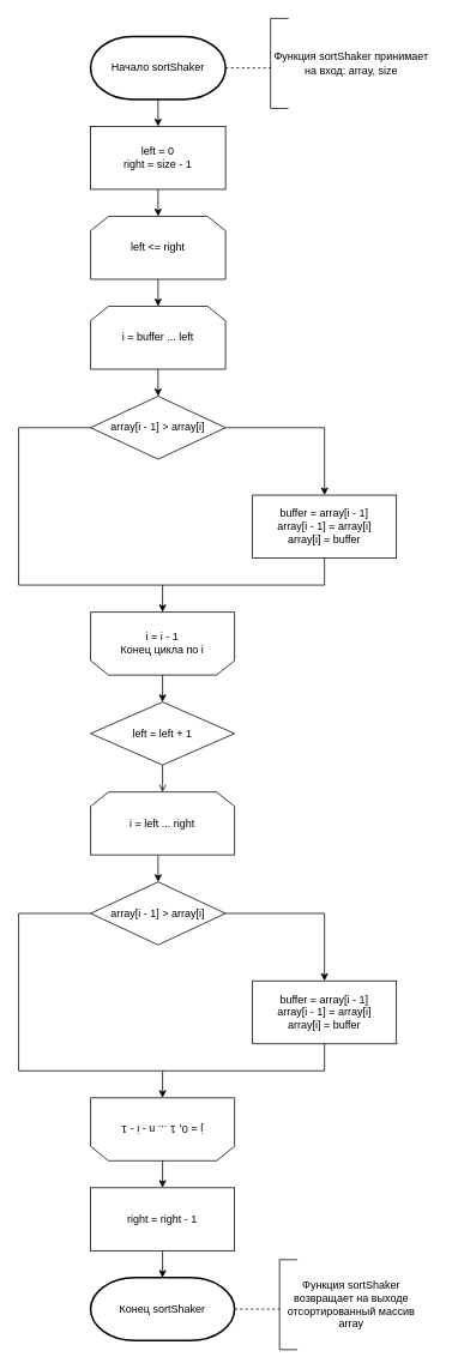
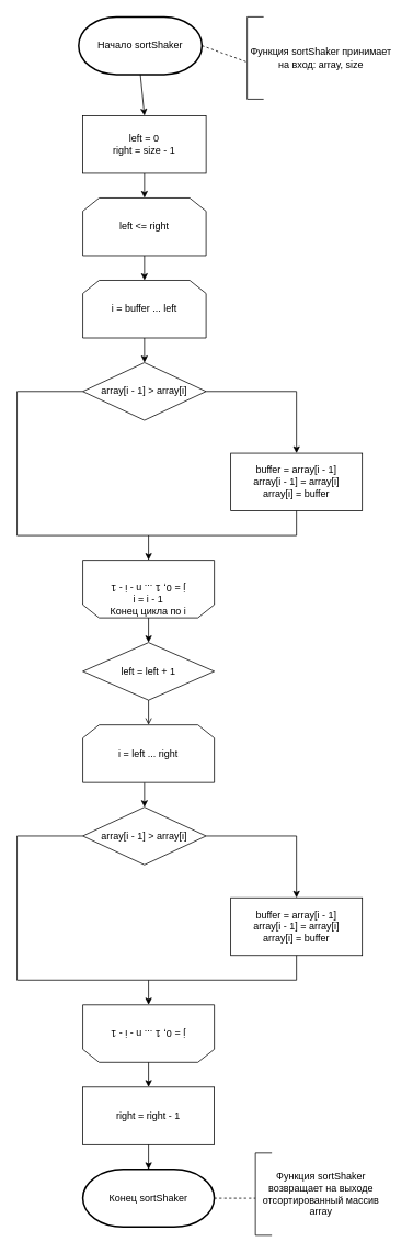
- <mxCell id="2" value="Начало sortShaker" style="strokeWidth=2;html=1;shape=mxgraph.flowchart.terminator;whiteSpace=wrap;" vertex="1" parent="1"><mxGeometry x="100" y="40" width="150" height="70" as="geometry" /></mxCell>
+ <mxCell id="2" value="Начало sortShaker" style="strokeWidth=2;html=1;shape=mxgraph.flowchart.terminator;whiteSpace=wrap;" vertex="1" parent="1"><mxGeometry x="95" y="20" width="150" height="70" as="geometry" /></mxCell>
- <mxCell id="28" value="i = i - 1&lt;br&gt;Конец цикла по i" style="text;html=1;align=center;verticalAlign=middle;whiteSpace=wrap;rounded=0;shadow=0;sketch=0;fillColor=#ffffff;" vertex="1" parent="1"><mxGeometry x="120" y="705" width="120" height="20" as="geometry" /></mxCell>
+ <mxCell id="28" value="i = i - 1&lt;br&gt;Конец цикла по i" style="text;html=1;align=center;verticalAlign=middle;whiteSpace=wrap;rounded=0;shadow=0;sketch=0;fillColor=#ffffff;" vertex="1" parent="1"><mxGeometry x="120" y="725" width="120" height="20" as="geometry" /></mxCell>
